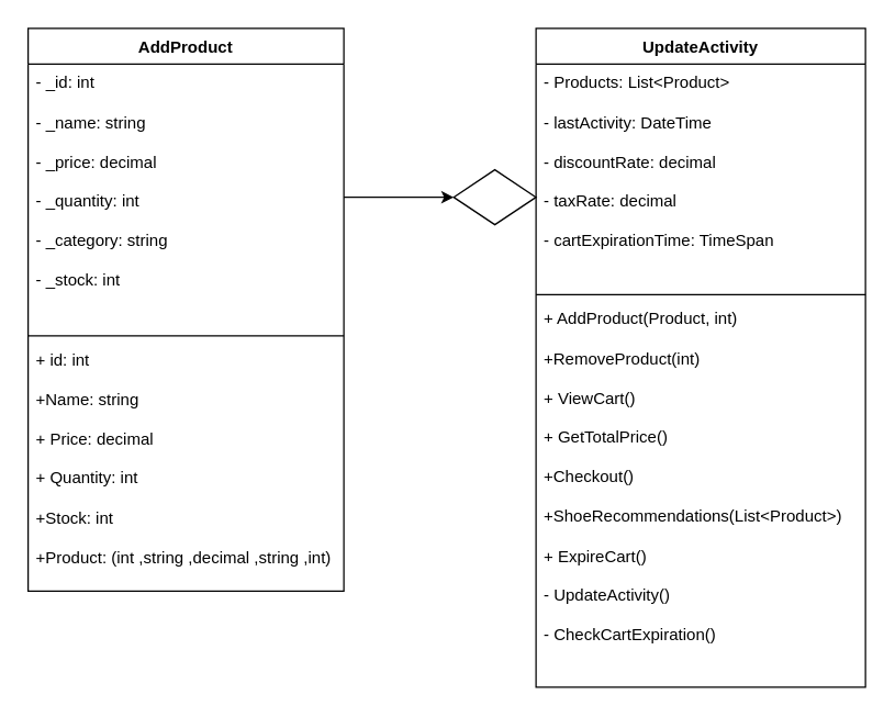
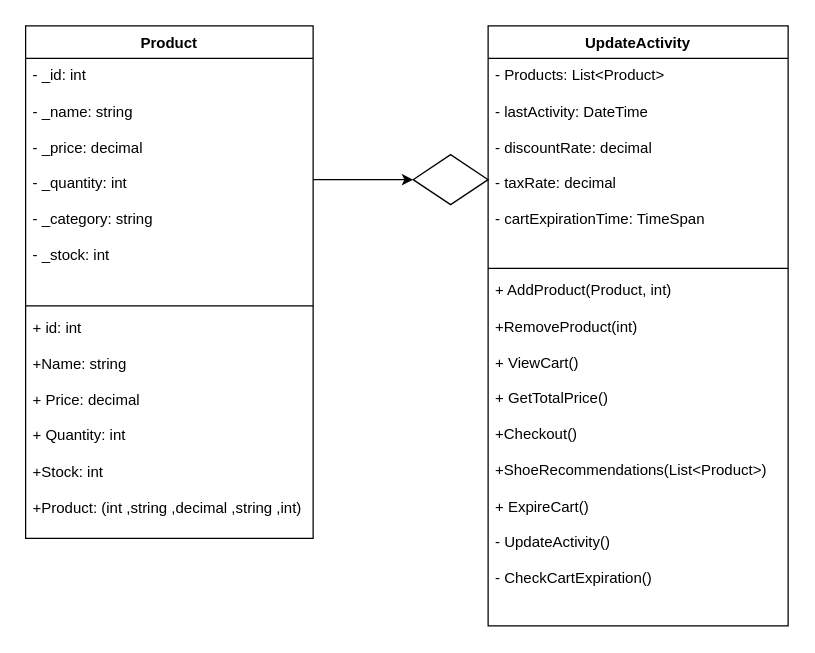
- <mxCell id="2" value="AddProduct" style="swimlane;fontStyle=1;align=center;verticalAlign=top;childLayout=stackLayout;horizontal=1;startSize=26;horizontalStack=0;resizeParent=1;resizeParentMax=0;resizeLast=0;collapsible=1;marginBottom=0;whiteSpace=wrap;html=1;" parent="1" vertex="1"><mxGeometry x="20" y="20" width="230" height="410" as="geometry" /></mxCell>
+ <mxCell id="2" value="Product" style="swimlane;fontStyle=1;align=center;verticalAlign=top;childLayout=stackLayout;horizontal=1;startSize=26;horizontalStack=0;resizeParent=1;resizeParentMax=0;resizeLast=0;collapsible=1;marginBottom=0;whiteSpace=wrap;html=1;" parent="1" vertex="1"><mxGeometry x="20" y="20" width="230" height="410" as="geometry" /></mxCell>
